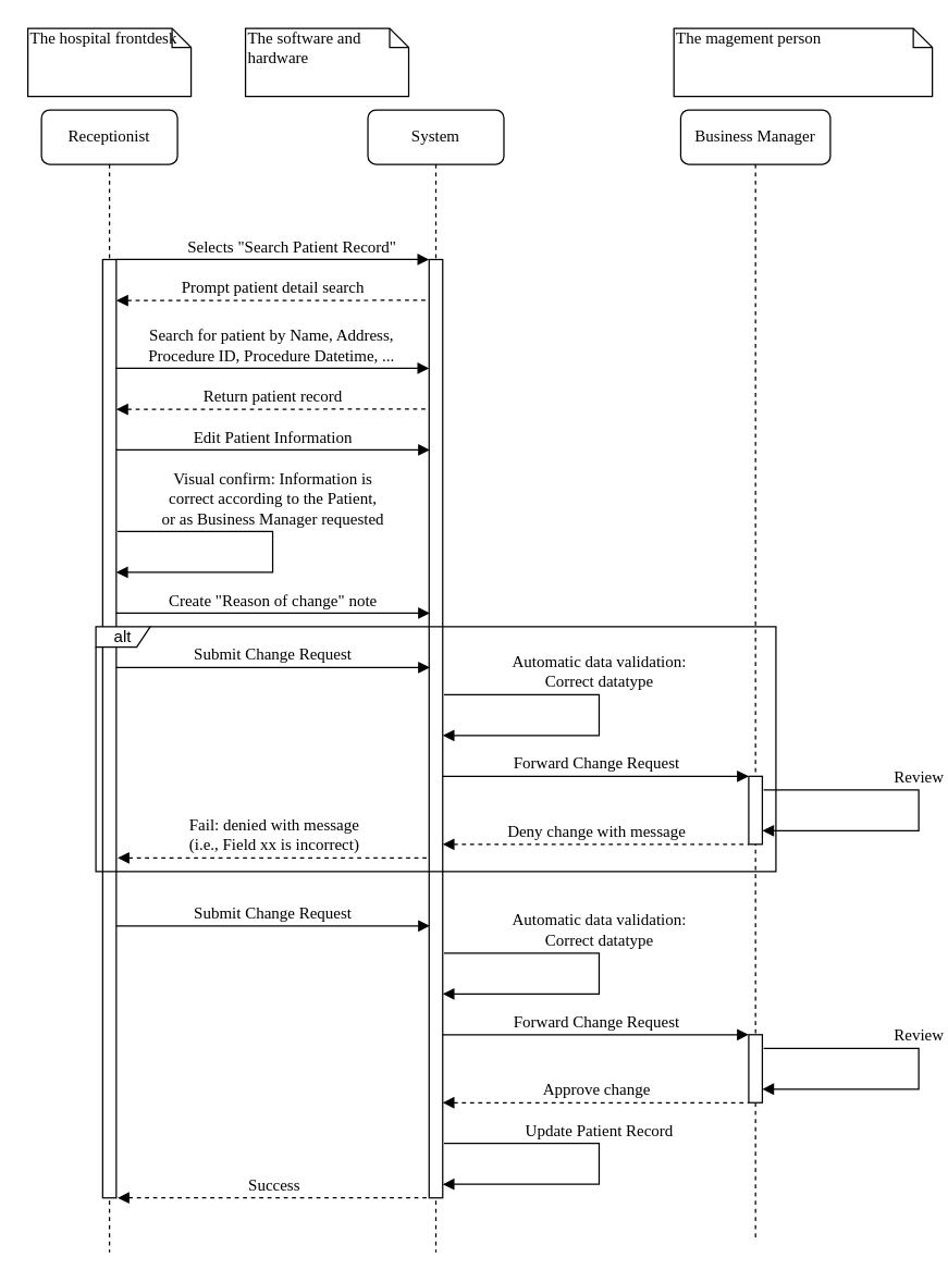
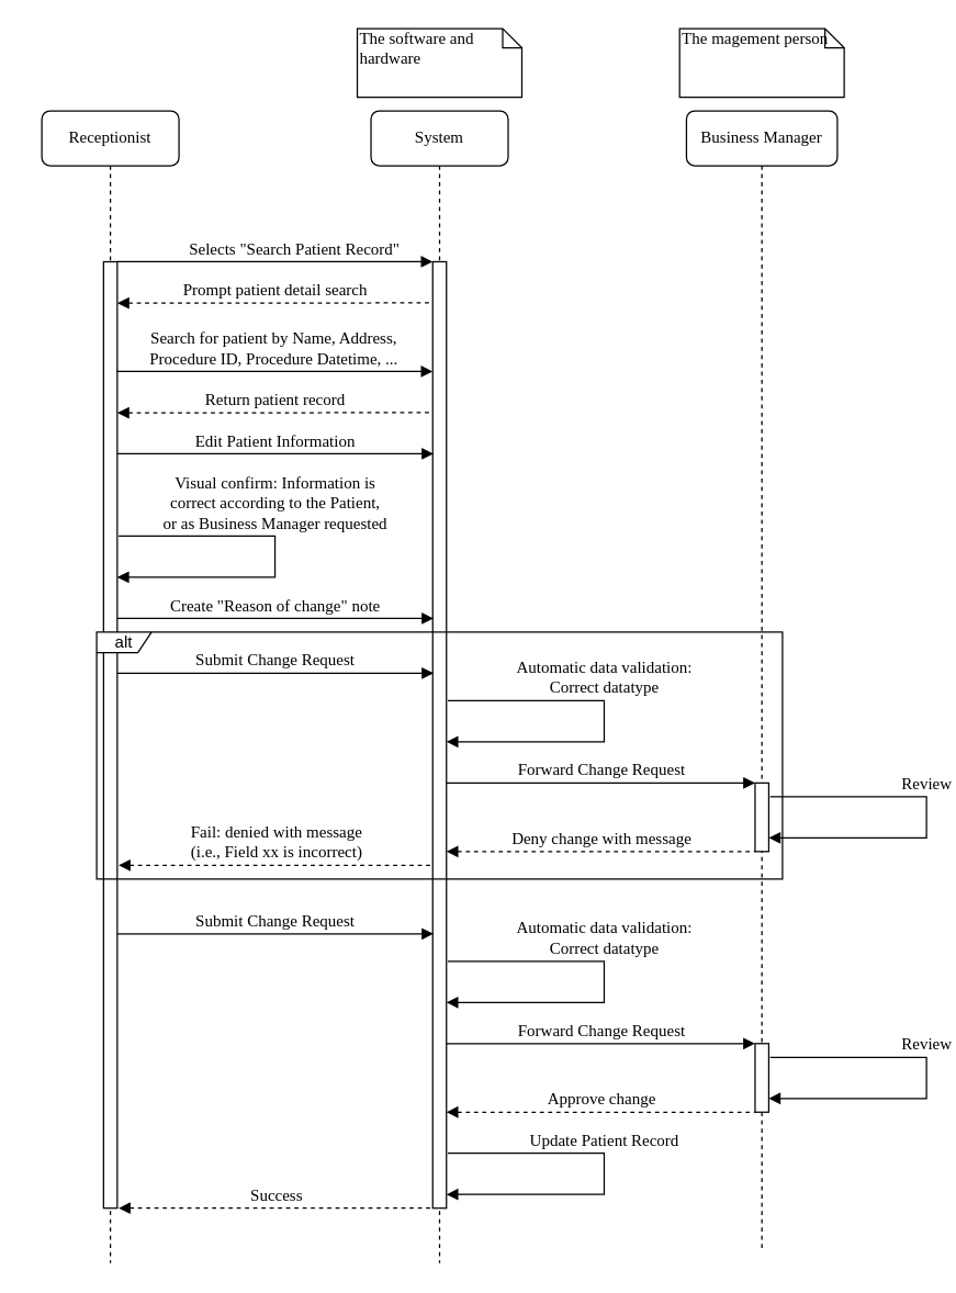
- <mxCell id="4" value="The hospital frontdesk" style="shape=note;whiteSpace=wrap;html=1;size=14;verticalAlign=top;align=left;spacingTop=-6;rounded=0;shadow=0;comic=0;labelBackgroundColor=none;strokeWidth=1;fontFamily=Verdana;fontSize=12" vertex="1" parent="1"><mxGeometry x="20" y="20" width="120" height="50" as="geometry" /></mxCell>
- <mxCell id="5" value="The software and hardware" style="shape=note;whiteSpace=wrap;html=1;size=14;verticalAlign=top;align=left;spacingTop=-6;rounded=0;shadow=0;comic=0;labelBackgroundColor=none;strokeWidth=1;fontFamily=Verdana;fontSize=12" vertex="1" parent="1"><mxGeometry x="180" y="20" width="120" height="50" as="geometry" /></mxCell>
+ <mxCell id="5" value="The software and hardware" style="shape=note;whiteSpace=wrap;html=1;size=14;verticalAlign=top;align=left;spacingTop=-6;rounded=0;shadow=0;comic=0;labelBackgroundColor=none;strokeWidth=1;fontFamily=Verdana;fontSize=12" vertex="1" parent="1"><mxGeometry x="260" y="20" width="120" height="50" as="geometry" /></mxCell>
- <mxCell id="10" value="The magement person" style="shape=note;whiteSpace=wrap;html=1;size=14;verticalAlign=top;align=left;spacingTop=-6;rounded=0;shadow=0;comic=0;labelBackgroundColor=none;strokeWidth=1;fontFamily=Verdana;fontSize=12" vertex="1" parent="1"><mxGeometry x="495" y="20" width="190" height="50" as="geometry" /></mxCell>
+ <mxCell id="10" value="The magement person" style="shape=note;whiteSpace=wrap;html=1;size=14;verticalAlign=top;align=left;spacingTop=-6;rounded=0;shadow=0;comic=0;labelBackgroundColor=none;strokeWidth=1;fontFamily=Verdana;fontSize=12" vertex="1" parent="1"><mxGeometry x="495" y="20" width="120" height="50" as="geometry" /></mxCell>
